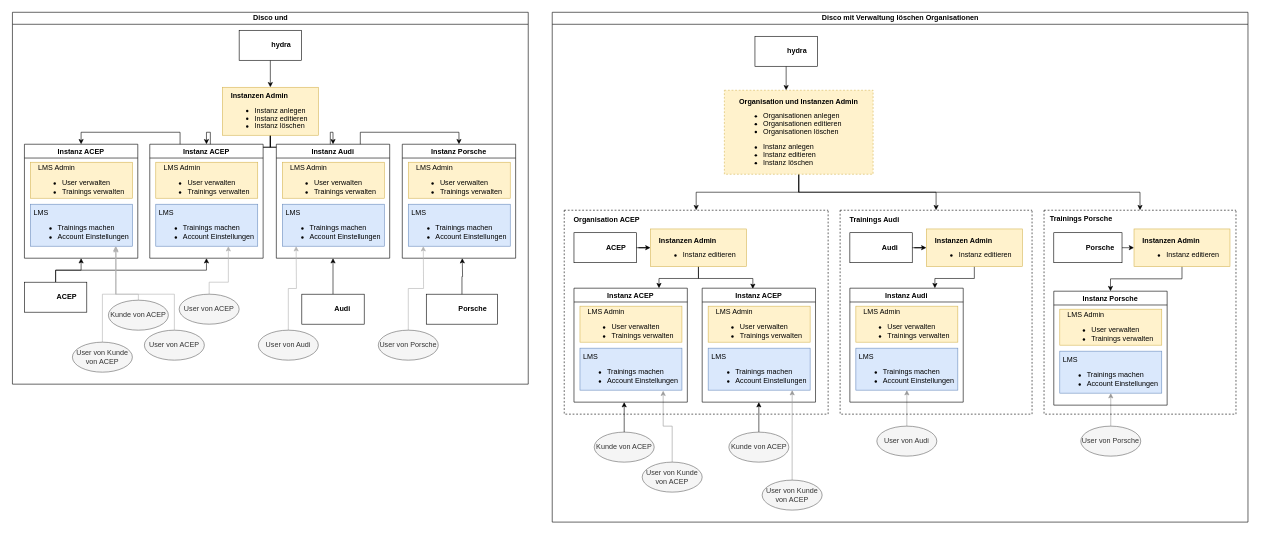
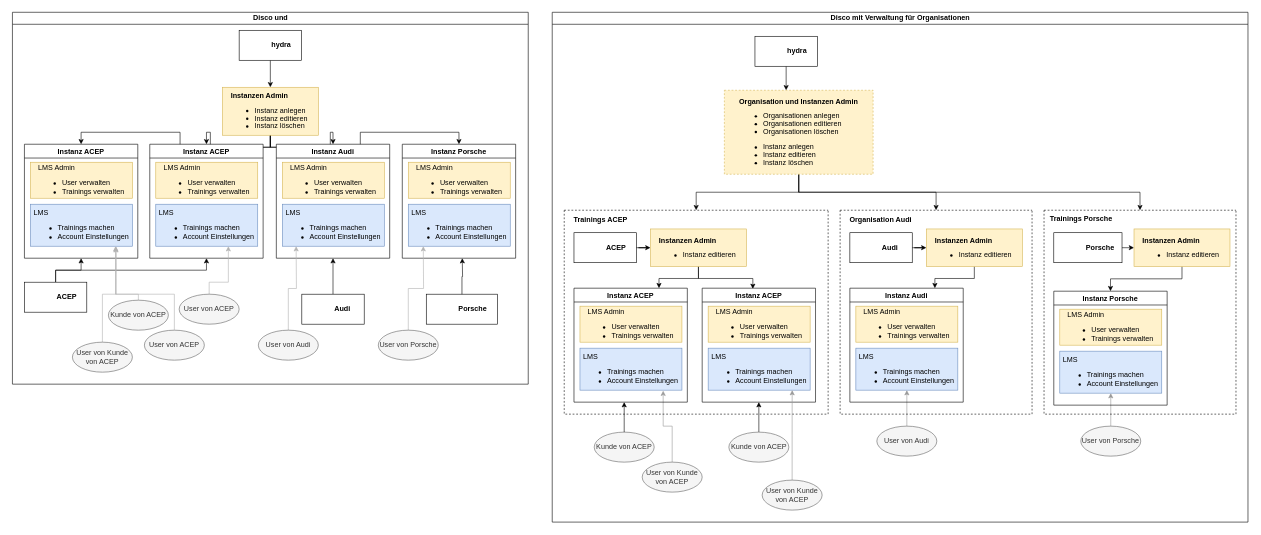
- <mxCell id="41" value="Disco mit Verwaltung löschen Organisationen" style="swimlane;html=1;startSize=20;horizontal=1;containerType=tree;glass=0;" parent="1" vertex="1"><mxGeometry x="920" y="20" width="1160" height="850" as="geometry" /></mxCell>
+ <mxCell id="41" value="Disco mit Verwaltung für Organisationen" style="swimlane;html=1;startSize=20;horizontal=1;containerType=tree;glass=0;" parent="1" vertex="1"><mxGeometry x="920" y="20" width="1160" height="850" as="geometry" /></mxCell>
- <mxCell id="67" value="&lt;p style=&quot;line-height: 1;&quot;&gt;&lt;b&gt;Organisation ACEP&lt;/b&gt;&lt;/p&gt;" style="text;html=1;align=left;verticalAlign=middle;resizable=0;points=[];autosize=1;strokeColor=none;fillColor=none;" parent="41" vertex="1"><mxGeometry x="34" y="320" width="130" height="50" as="geometry" /></mxCell>
+ <mxCell id="67" value="&lt;p style=&quot;line-height: 1;&quot;&gt;&lt;b&gt;Trainings ACEP&lt;/b&gt;&lt;/p&gt;" style="text;html=1;align=left;verticalAlign=middle;resizable=0;points=[];autosize=1;strokeColor=none;fillColor=none;" parent="41" vertex="1"><mxGeometry x="34" y="320" width="130" height="50" as="geometry" /></mxCell>
- <mxCell id="76" value="&lt;p style=&quot;line-height: 1;&quot;&gt;&lt;b&gt;Trainings Audi&lt;/b&gt;&lt;/p&gt;" style="text;html=1;align=left;verticalAlign=middle;resizable=0;points=[];autosize=1;strokeColor=none;fillColor=none;" parent="41" vertex="1"><mxGeometry x="494" y="320" width="130" height="50" as="geometry" /></mxCell>
+ <mxCell id="76" value="&lt;p style=&quot;line-height: 1;&quot;&gt;&lt;b&gt;Organisation Audi&lt;/b&gt;&lt;/p&gt;" style="text;html=1;align=left;verticalAlign=middle;resizable=0;points=[];autosize=1;strokeColor=none;fillColor=none;" parent="41" vertex="1"><mxGeometry x="494" y="320" width="130" height="50" as="geometry" /></mxCell>
